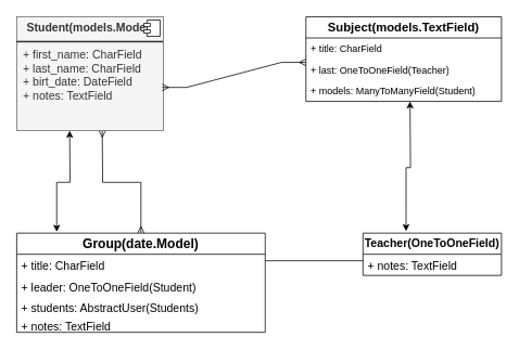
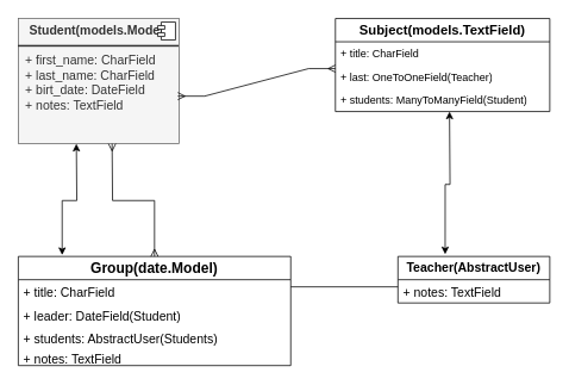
- <mxCell id="14" value="+ models: ManyToManyField(Student)" style="text;strokeColor=none;fillColor=none;align=left;verticalAlign=top;spacingLeft=4;spacingRight=4;overflow=hidden;rotatable=0;points=[[0,0.5],[1,0.5]];portConstraint=eastwest;whiteSpace=wrap;html=1;" vertex="1" parent="11"><mxGeometry y="78" width="240" height="26" as="geometry" /></mxCell>
+ <mxCell id="14" value="+ students: ManyToManyField(Student)" style="text;strokeColor=none;fillColor=none;align=left;verticalAlign=top;spacingLeft=4;spacingRight=4;overflow=hidden;rotatable=0;points=[[0,0.5],[1,0.5]];portConstraint=eastwest;whiteSpace=wrap;html=1;" vertex="1" parent="11"><mxGeometry y="78" width="240" height="26" as="geometry" /></mxCell>
- <mxCell id="4" value="&lt;b&gt;Teacher(OneToOneField)&lt;/b&gt;" style="swimlane;fontStyle=0;childLayout=stackLayout;horizontal=1;startSize=26;fillColor=none;horizontalStack=0;resizeParent=1;resizeParentMax=0;resizeLast=0;collapsible=1;marginBottom=0;whiteSpace=wrap;html=1;fontSize=14;" vertex="1" parent="1"><mxGeometry x="445" y="286" width="170" height="52" as="geometry" /></mxCell>
+ <mxCell id="4" value="&lt;b&gt;Teacher(AbstractUser)&lt;/b&gt;" style="swimlane;fontStyle=0;childLayout=stackLayout;horizontal=1;startSize=26;fillColor=none;horizontalStack=0;resizeParent=1;resizeParentMax=0;resizeLast=0;collapsible=1;marginBottom=0;whiteSpace=wrap;html=1;fontSize=14;" vertex="1" parent="1"><mxGeometry x="445" y="286" width="170" height="52" as="geometry" /></mxCell>
- <mxCell id="8" value="+ leader: OneToOneField(Student)" style="text;strokeColor=none;fillColor=none;align=left;verticalAlign=top;spacingLeft=4;spacingRight=4;overflow=hidden;rotatable=0;points=[[0,0.5],[1,0.5]];portConstraint=eastwest;whiteSpace=wrap;html=1;fontSize=14;" vertex="1" parent="6"><mxGeometry y="52" width="305" height="26" as="geometry" /></mxCell>
+ <mxCell id="8" value="+ leader: DateField(Student)" style="text;strokeColor=none;fillColor=none;align=left;verticalAlign=top;spacingLeft=4;spacingRight=4;overflow=hidden;rotatable=0;points=[[0,0.5],[1,0.5]];portConstraint=eastwest;whiteSpace=wrap;html=1;fontSize=14;" vertex="1" parent="6"><mxGeometry y="52" width="305" height="26" as="geometry" /></mxCell>
